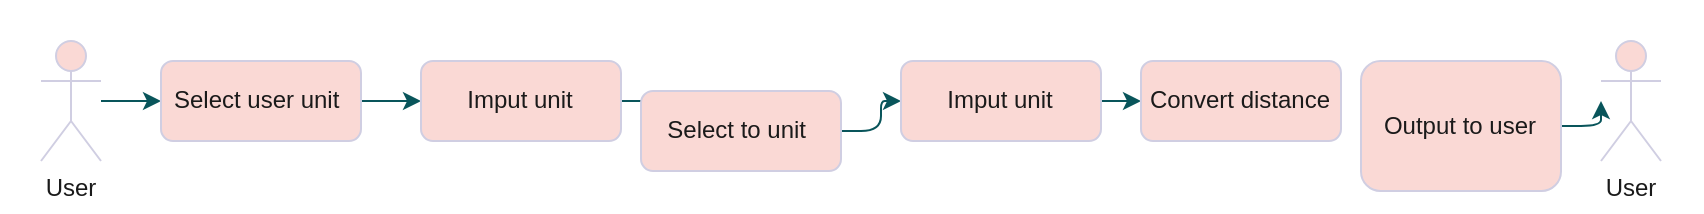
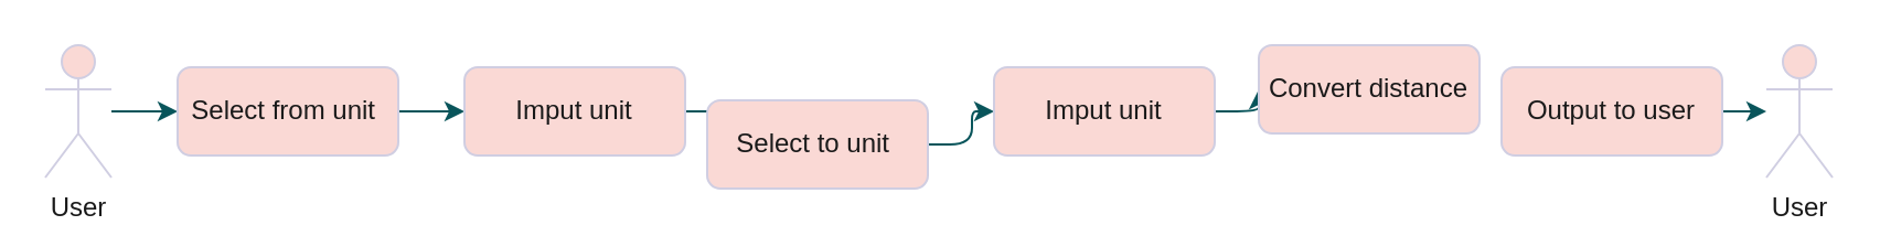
- <mxCell id="5" value="Select user unit&amp;nbsp;" style="rounded=1;whiteSpace=wrap;html=1;sketch=0;fillColor=#FAD9D5;strokeColor=#D0CEE2;fontColor=#1A1A1A;" vertex="1" parent="1"><mxGeometry x="80" y="30" width="100" height="40" as="geometry" /></mxCell>
+ <mxCell id="5" value="Select from unit&amp;nbsp;" style="rounded=1;whiteSpace=wrap;html=1;sketch=0;fillColor=#FAD9D5;strokeColor=#D0CEE2;fontColor=#1A1A1A;" vertex="1" parent="1"><mxGeometry x="80" y="30" width="100" height="40" as="geometry" /></mxCell>
- <mxCell id="12" value="Convert distance" style="rounded=1;whiteSpace=wrap;html=1;sketch=0;fillColor=#FAD9D5;strokeColor=#D0CEE2;fontColor=#1A1A1A;" vertex="1" parent="1"><mxGeometry x="570" y="30" width="100" height="40" as="geometry" /></mxCell>
+ <mxCell id="12" value="Convert distance" style="rounded=1;whiteSpace=wrap;html=1;sketch=0;fillColor=#FAD9D5;strokeColor=#D0CEE2;fontColor=#1A1A1A;" vertex="1" parent="1"><mxGeometry x="570" y="20" width="100" height="40" as="geometry" /></mxCell>
- <mxCell id="14" value="Output to user" style="rounded=1;whiteSpace=wrap;html=1;sketch=0;fillColor=#FAD9D5;strokeColor=#D0CEE2;fontColor=#1A1A1A;" vertex="1" parent="1"><mxGeometry x="680" y="30" width="100" height="65" as="geometry" /></mxCell>
+ <mxCell id="14" value="Output to user" style="rounded=1;whiteSpace=wrap;html=1;sketch=0;fillColor=#FAD9D5;strokeColor=#D0CEE2;fontColor=#1A1A1A;" vertex="1" parent="1"><mxGeometry x="680" y="30" width="100" height="40" as="geometry" /></mxCell>
